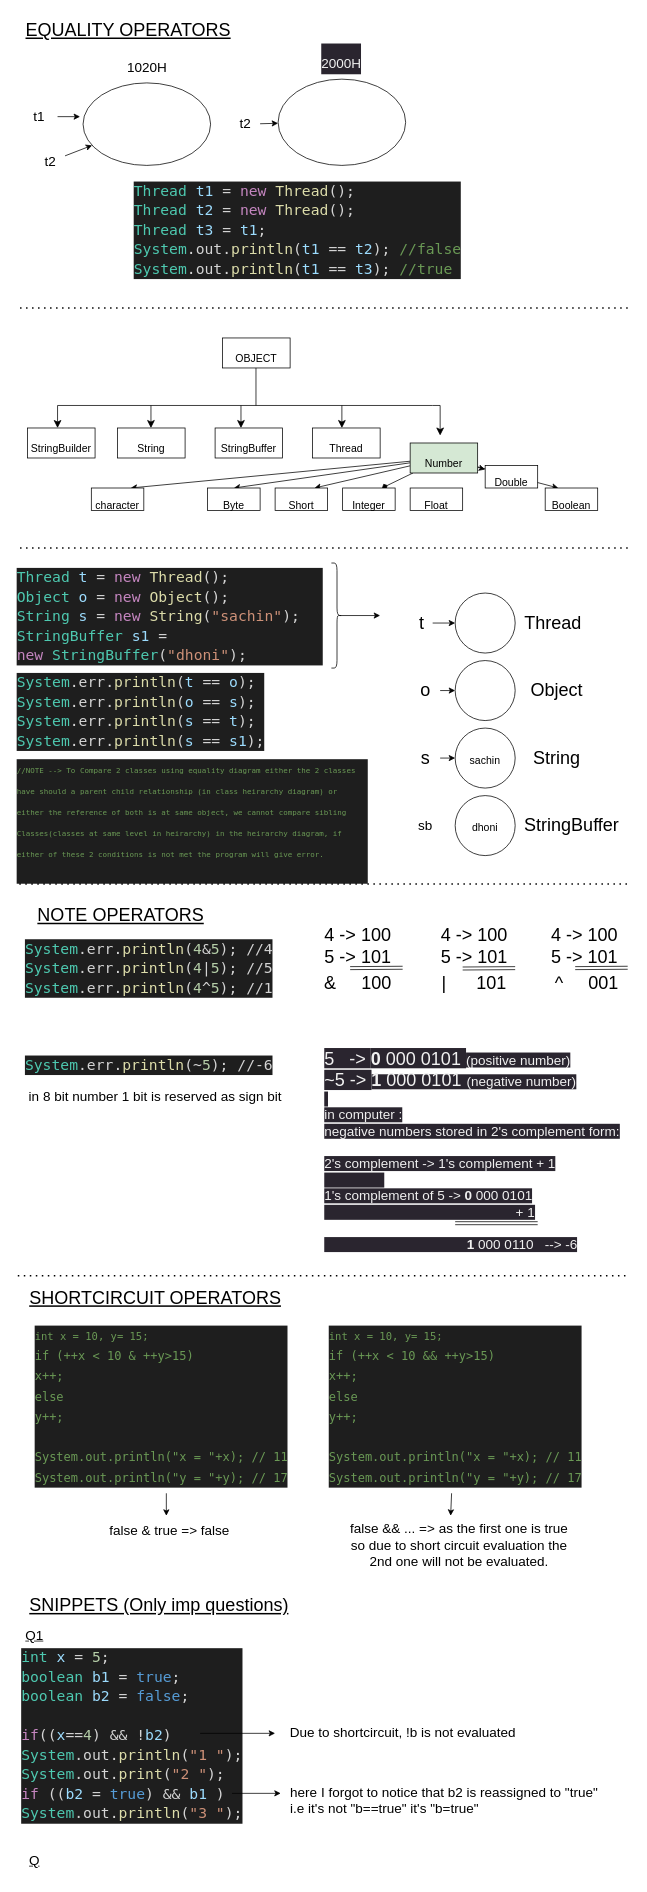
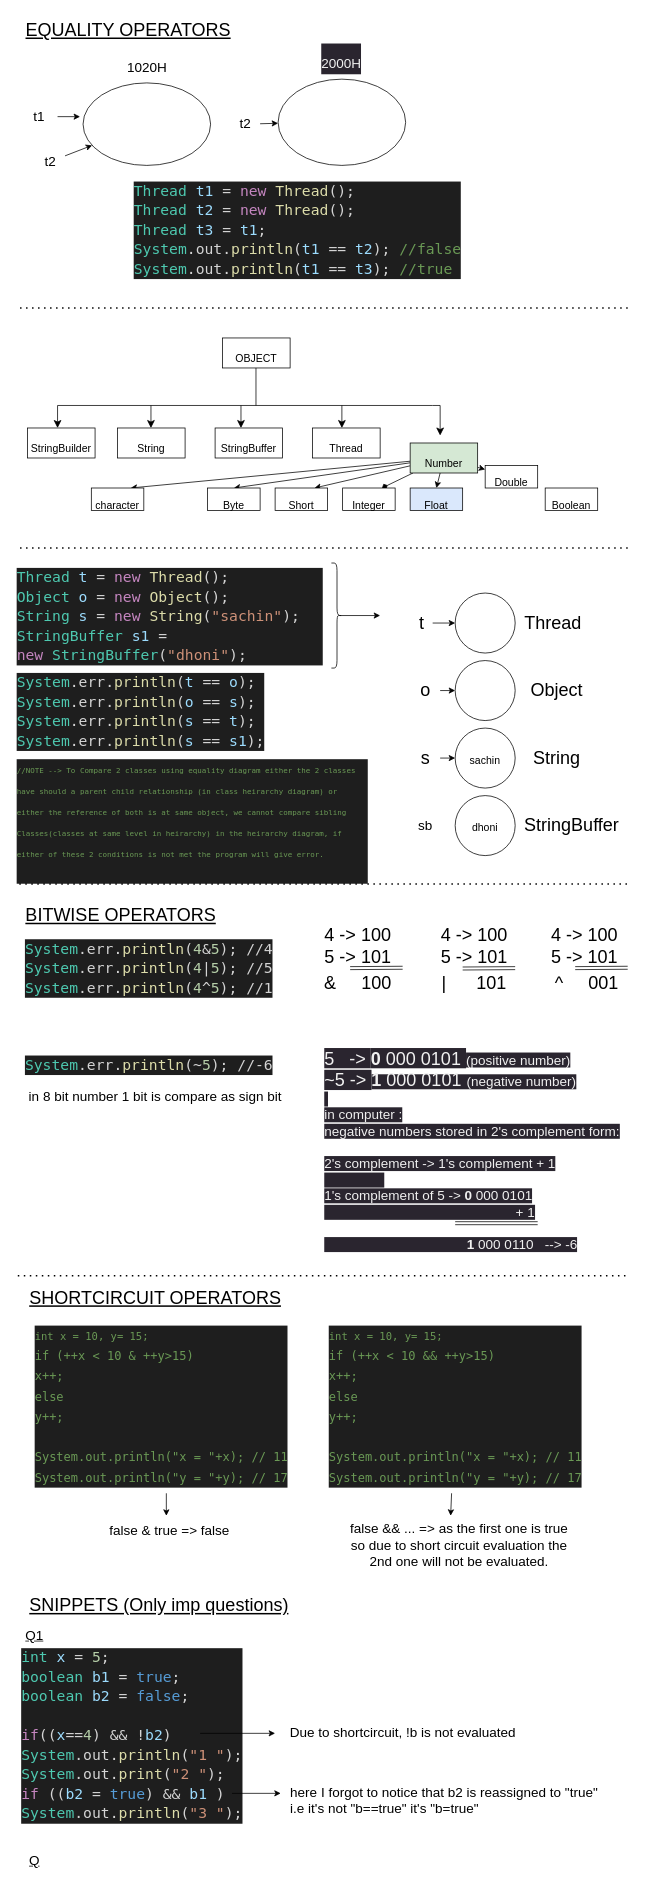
+ <mxCell id="25" style="edgeStyle=none;html=1;entryX=0.5;entryY=0;entryDx=0;entryDy=0;fontSize=14;" parent="1" source="26" target="31" edge="1"><mxGeometry relative="1" as="geometry" /></mxCell>
- <mxCell id="24" style="edgeStyle=none;html=1;entryX=0.25;entryY=0;entryDx=0;entryDy=0;fontSize=14;" parent="1" source="26" target="33" edge="1"><mxGeometry relative="1" as="geometry" /></mxCell>
- <mxCell id="31" value="&lt;font style=&quot;font-size: 14px;&quot;&gt;Float&lt;/font&gt;" style="rounded=0;whiteSpace=wrap;html=1;fontSize=36;" parent="1" vertex="1"><mxGeometry x="546" y="650" width="70" height="30" as="geometry" /></mxCell>
+ <mxCell id="31" value="&lt;font style=&quot;font-size: 14px;&quot;&gt;Float&lt;/font&gt;" style="rounded=0;whiteSpace=wrap;html=1;fontSize=36;fillColor=#dae8fc;" parent="1" vertex="1"><mxGeometry x="546" y="650" width="70" height="30" as="geometry" /></mxCell>
- <mxCell id="65" value="&lt;font style=&quot;font-size: 24px;&quot;&gt;&lt;u style=&quot;&quot;&gt;NOTE OPERATORS&lt;/u&gt;&lt;/font&gt;" style="text;html=1;align=center;verticalAlign=middle;resizable=0;points=[];autosize=1;strokeColor=none;fillColor=none;fontSize=12;" parent="1" vertex="1"><mxGeometry x="20" y="1200" width="280" height="40" as="geometry" /></mxCell>
+ <mxCell id="65" value="&lt;font style=&quot;font-size: 24px;&quot;&gt;&lt;u style=&quot;&quot;&gt;BITWISE OPERATORS&lt;/u&gt;&lt;/font&gt;" style="text;html=1;align=center;verticalAlign=middle;resizable=0;points=[];autosize=1;strokeColor=none;fillColor=none;fontSize=12;" parent="1" vertex="1"><mxGeometry x="20" y="1200" width="280" height="40" as="geometry" /></mxCell>
- <mxCell id="77" value="&lt;font style=&quot;font-size: 18px;&quot;&gt;in 8 bit number 1 bit is reserved as sign bit&lt;/font&gt;" style="text;html=1;align=center;verticalAlign=middle;resizable=0;points=[];autosize=1;strokeColor=none;fillColor=none;fontSize=24;" parent="1" vertex="1"><mxGeometry x="26" y="1440" width="360" height="40" as="geometry" /></mxCell>
+ <mxCell id="77" value="&lt;font style=&quot;font-size: 18px;&quot;&gt;in 8 bit number 1 bit is compare as sign bit&lt;/font&gt;" style="text;html=1;align=center;verticalAlign=middle;resizable=0;points=[];autosize=1;strokeColor=none;fillColor=none;fontSize=24;" parent="1" vertex="1"><mxGeometry x="26" y="1440" width="360" height="40" as="geometry" /></mxCell>
